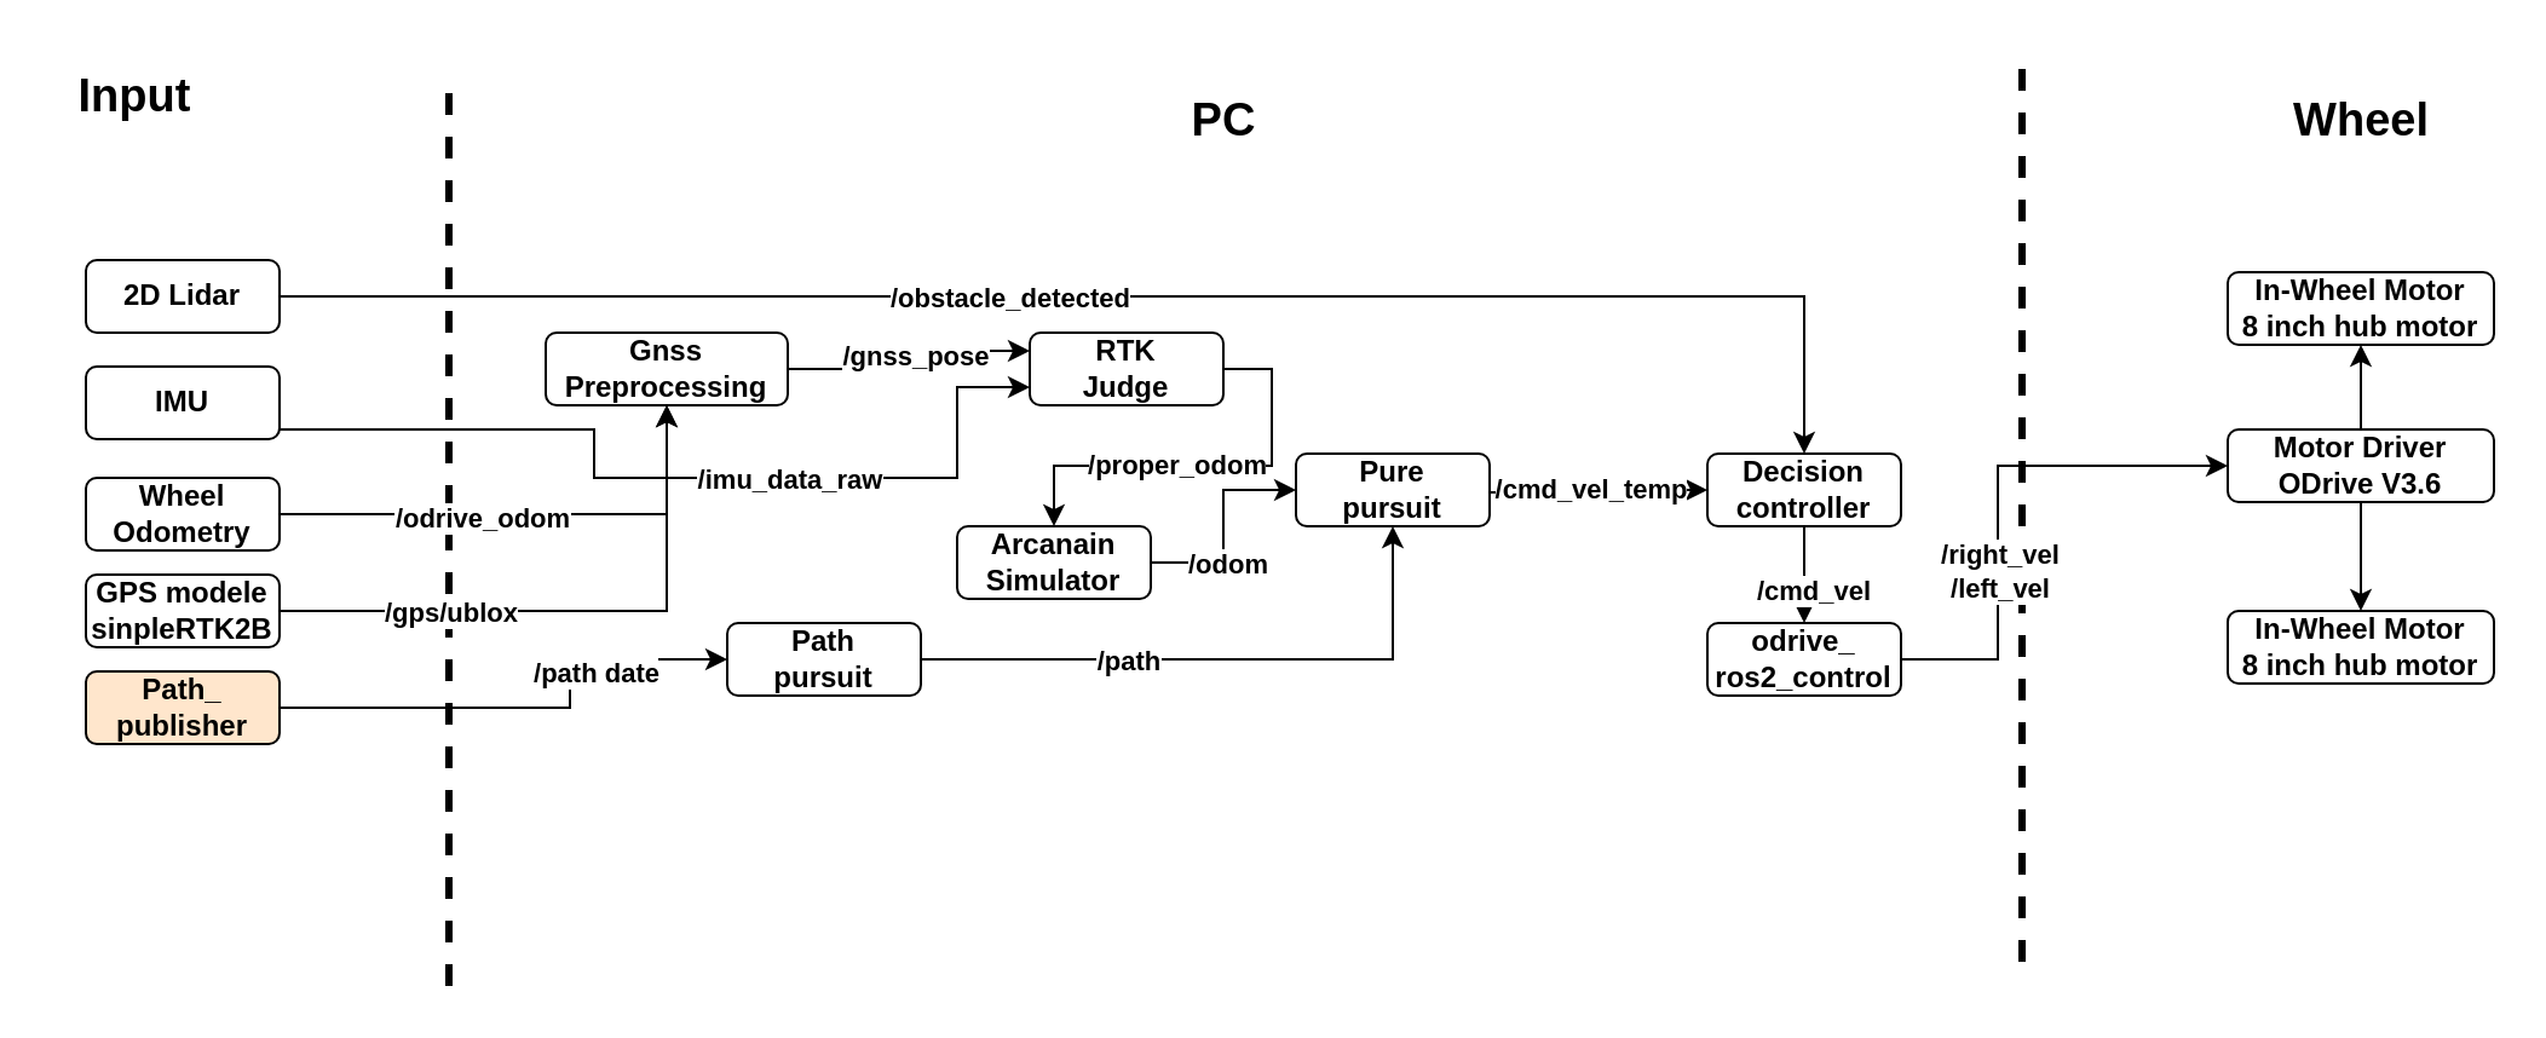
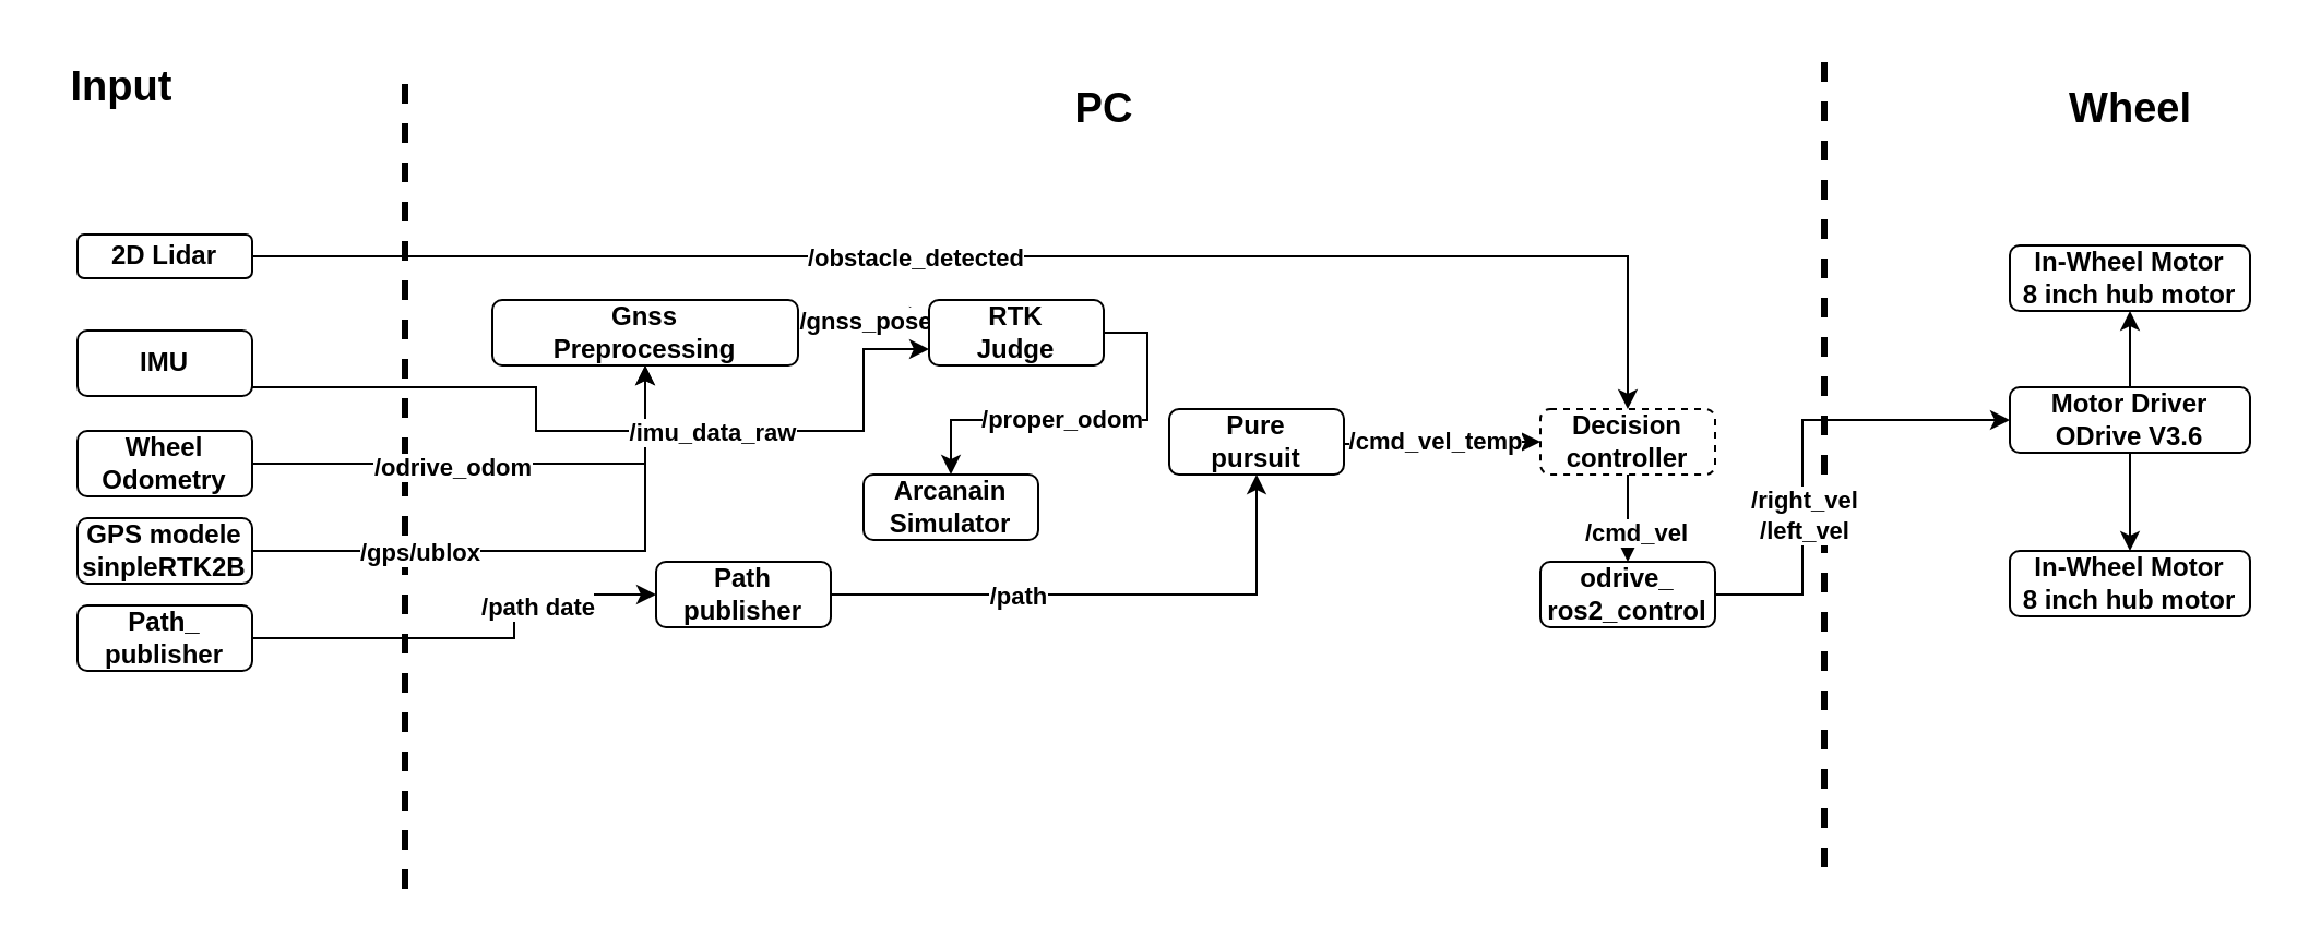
- <mxCell id="4" value="2D Lidar" style="rounded=1;whiteSpace=wrap;html=1;fontStyle=1" parent="1" vertex="1"><mxGeometry x="35" y="107" width="80" height="30" as="geometry" /></mxCell>
+ <mxCell id="4" value="2D Lidar" style="rounded=1;whiteSpace=wrap;html=1;fontStyle=1" parent="1" vertex="1"><mxGeometry x="35" y="107" width="80" height="20" as="geometry" /></mxCell>
- <mxCell id="11" value="Gnss&lt;div&gt;Preprocessing&lt;/div&gt;" style="rounded=1;whiteSpace=wrap;html=1;fontStyle=1" parent="1" vertex="1"><mxGeometry x="225" y="137" width="100" height="30" as="geometry" /></mxCell>
+ <mxCell id="11" value="Gnss&lt;div&gt;Preprocessing&lt;/div&gt;" style="rounded=1;whiteSpace=wrap;html=1;fontStyle=1" parent="1" vertex="1"><mxGeometry x="225" y="137" width="140" height="30" as="geometry" /></mxCell>
- <mxCell id="25" value="Decision&lt;div&gt;controller&lt;/div&gt;" style="rounded=1;whiteSpace=wrap;html=1;fontStyle=1" parent="1" vertex="1"><mxGeometry x="705" y="187" width="80" height="30" as="geometry" /></mxCell>
+ <mxCell id="25" value="Decision&lt;div&gt;controller&lt;/div&gt;" style="rounded=1;whiteSpace=wrap;html=1;fontStyle=1;dashed=1;" parent="1" vertex="1"><mxGeometry x="705" y="187" width="80" height="30" as="geometry" /></mxCell>
- <mxCell id="18" style="edgeStyle=orthogonalEdgeStyle;rounded=0;orthogonalLoop=1;jettySize=auto;html=1;exitX=1;exitY=0.5;exitDx=0;exitDy=0;entryX=0;entryY=0.5;entryDx=0;entryDy=0;fontStyle=1" parent="1" source="20" target="22" edge="1"><mxGeometry relative="1" as="geometry" /></mxCell>
- <mxCell id="19" value="/odom" style="edgeLabel;html=1;align=center;verticalAlign=middle;resizable=0;points=[];fontStyle=1" parent="18" vertex="1" connectable="0"><mxGeometry x="-0.333" y="-1" relative="1" as="geometry"><mxPoint as="offset" /></mxGeometry></mxCell>
- <mxCell id="17" value="Path&lt;div&gt;pursuit&lt;/div&gt;" style="rounded=1;whiteSpace=wrap;html=1;fontStyle=1" parent="1" vertex="1"><mxGeometry x="300" y="257" width="80" height="30" as="geometry" /></mxCell>
+ <mxCell id="17" value="Path&lt;div&gt;publisher&lt;/div&gt;" style="rounded=1;whiteSpace=wrap;html=1;fontStyle=1" parent="1" vertex="1"><mxGeometry x="300" y="257" width="80" height="30" as="geometry" /></mxCell>
- <mxCell id="6" value="Path_&lt;div&gt;publisher&lt;/div&gt;" style="rounded=1;whiteSpace=wrap;html=1;fontStyle=1;fillColor=#ffe6cc;" parent="1" vertex="1"><mxGeometry x="35" y="277" width="80" height="30" as="geometry" /></mxCell>
+ <mxCell id="6" value="Path_&lt;div&gt;publisher&lt;/div&gt;" style="rounded=1;whiteSpace=wrap;html=1;fontStyle=1" parent="1" vertex="1"><mxGeometry x="35" y="277" width="80" height="30" as="geometry" /></mxCell>
